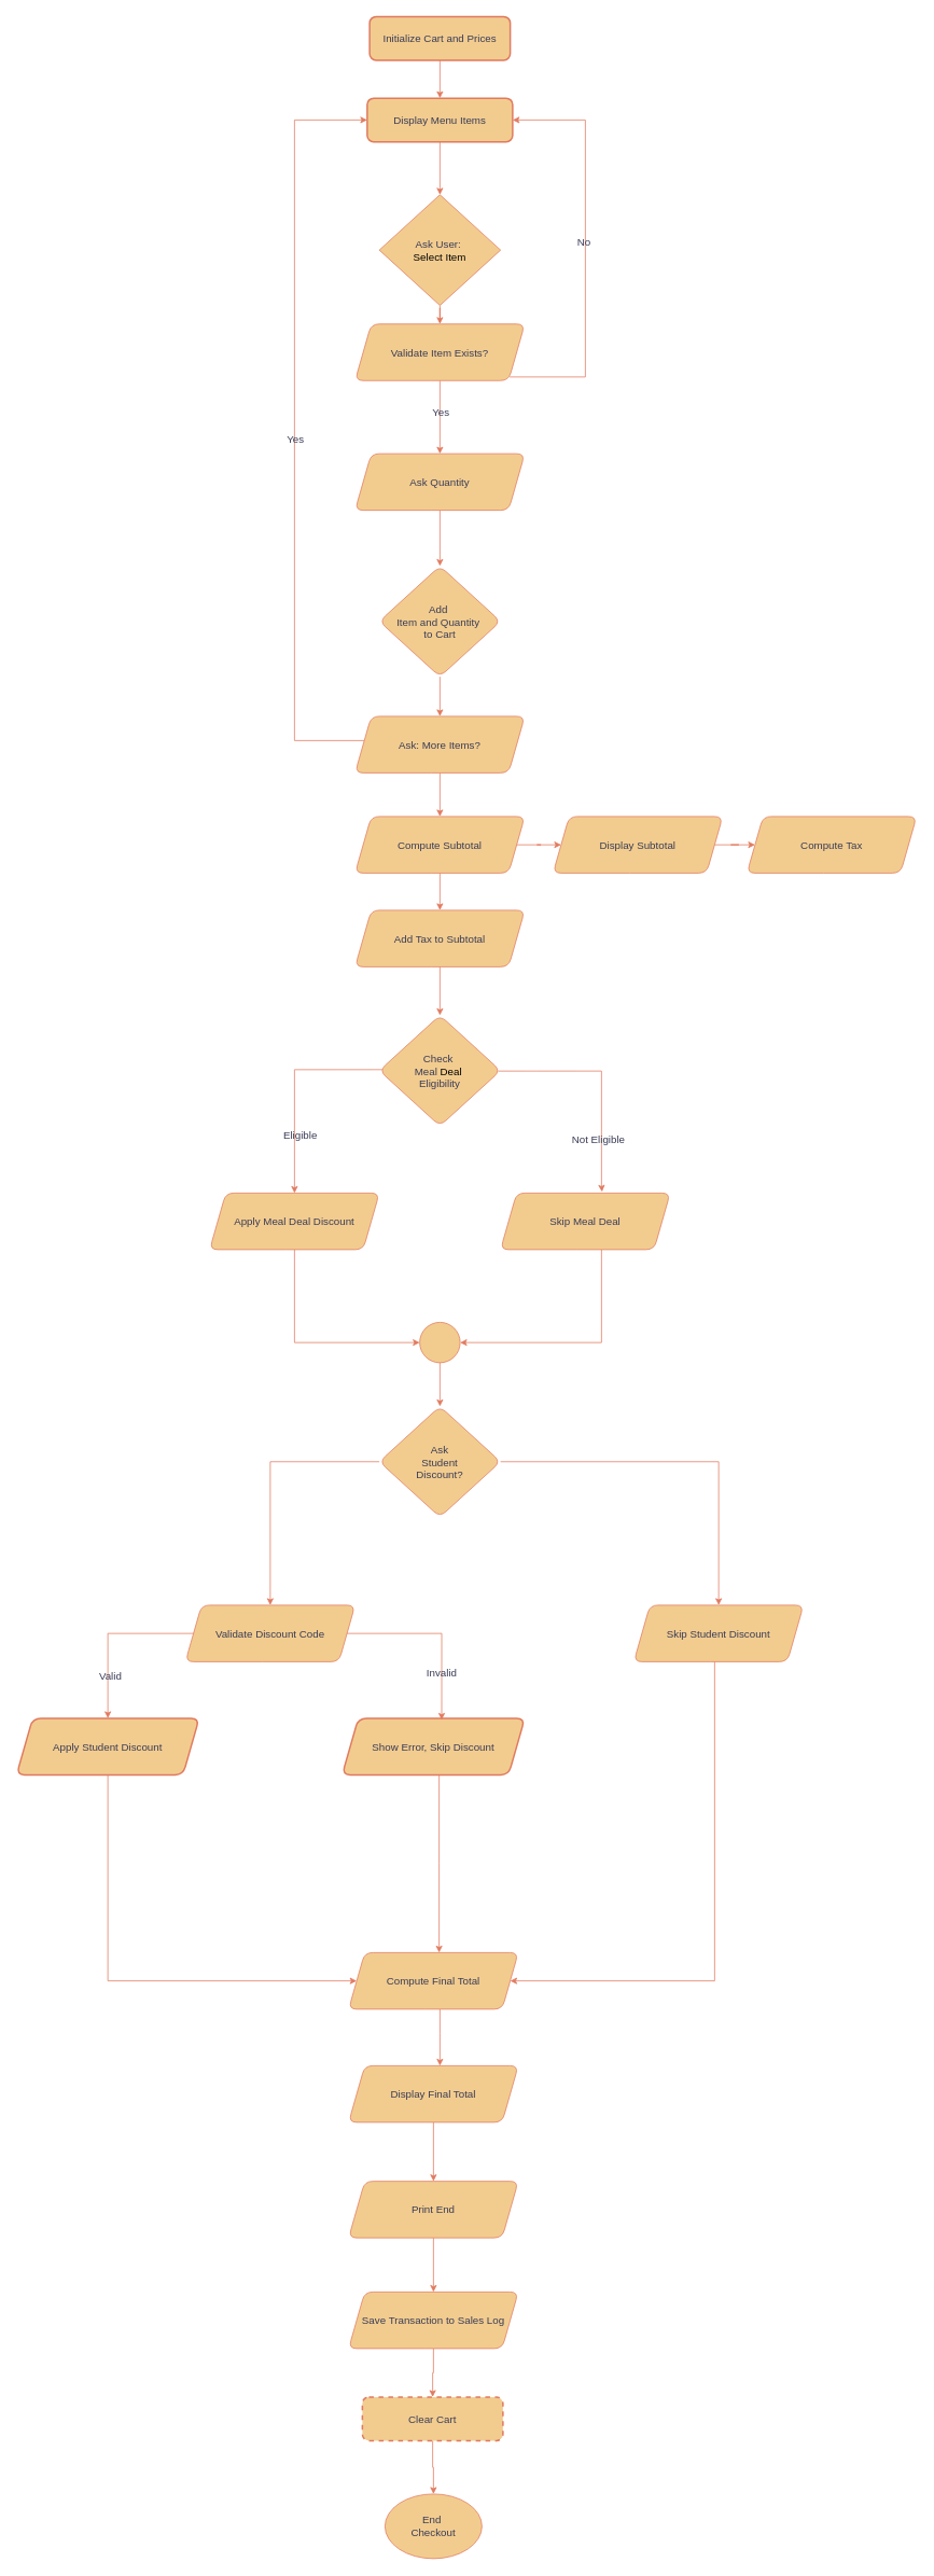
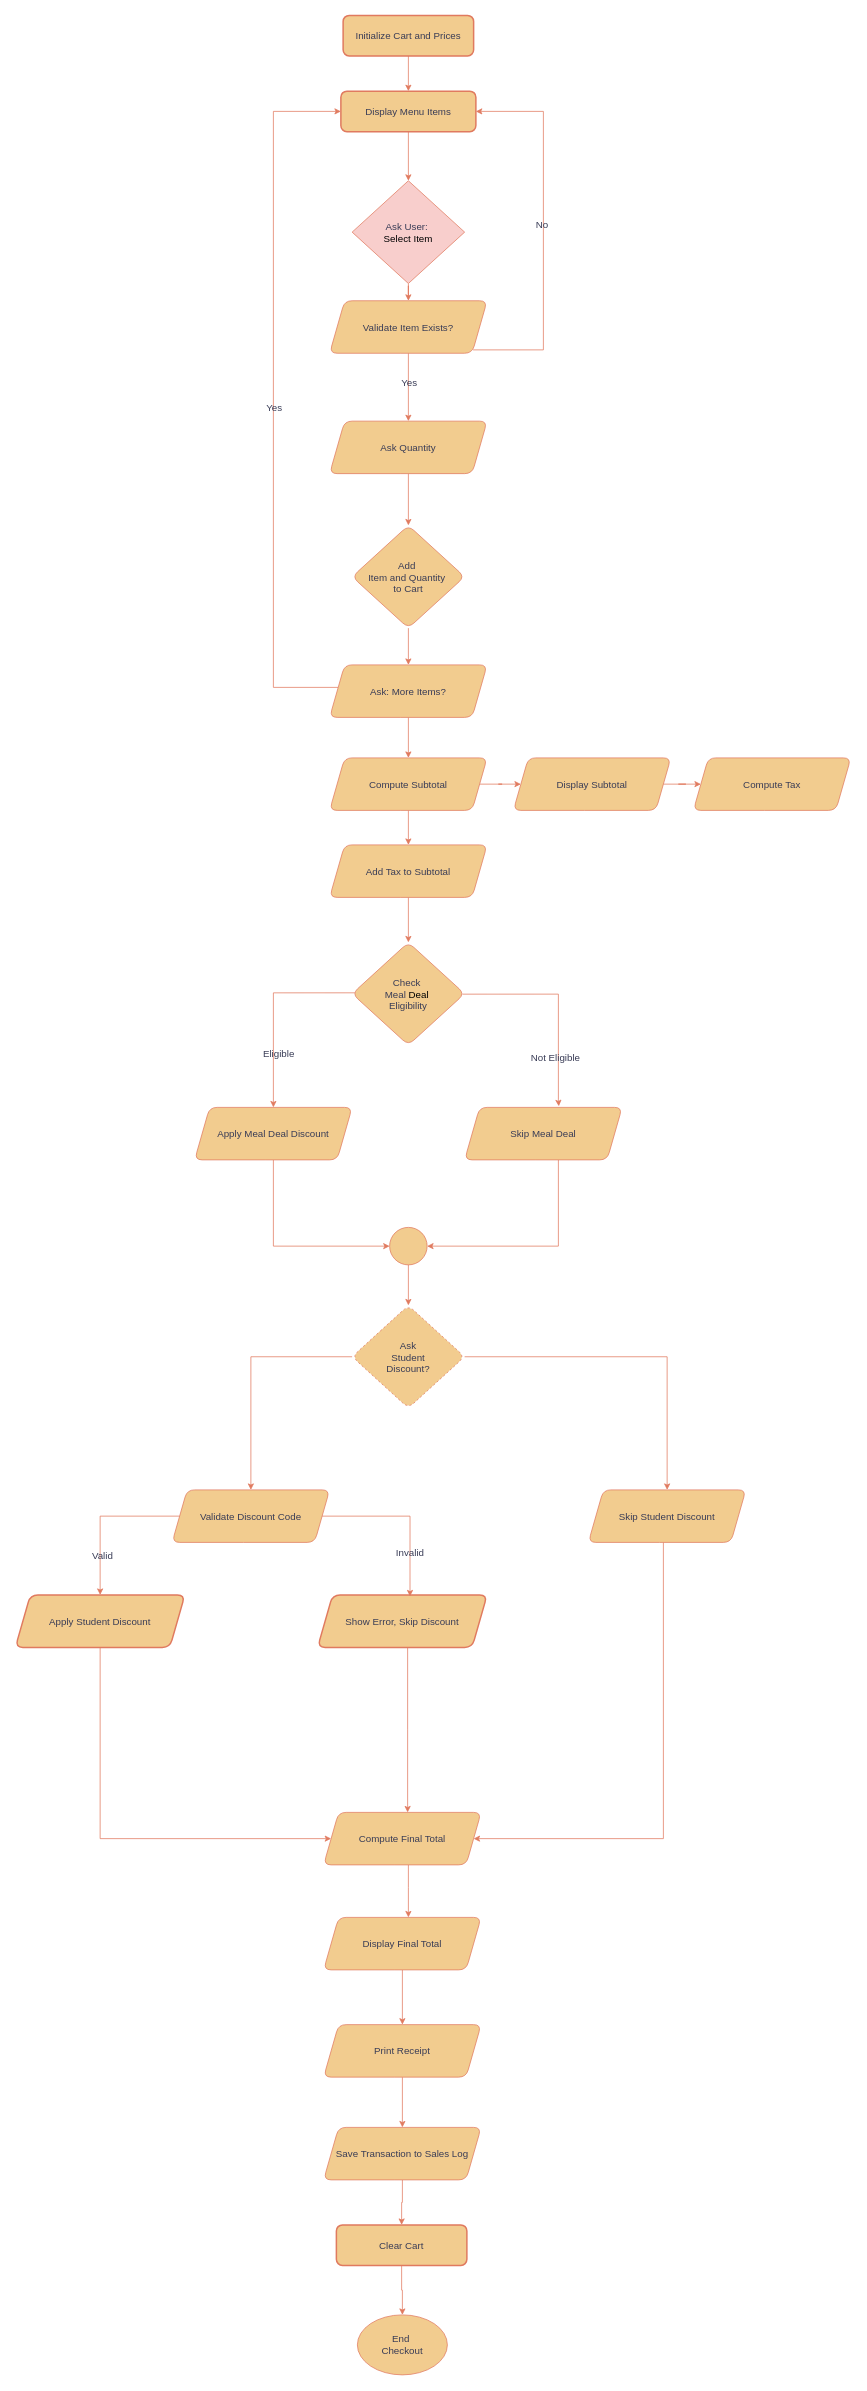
- <mxCell id="7" value="Ask User:&amp;nbsp;&lt;div&gt;&lt;span style=&quot;background-color: transparent; color: light-dark(rgb(0, 0, 0), rgb(255, 255, 255));&quot;&gt;Select Item&lt;/span&gt;&lt;/div&gt;" style="rhombus;whiteSpace=wrap;html=1;fontSize=13;labelBackgroundColor=none;fillColor=#F2CC8F;strokeColor=#E07A5F;fontColor=#393C56;" vertex="1" parent="1"><mxGeometry x="469" y="240.5" width="150" height="137" as="geometry" /></mxCell>
+ <mxCell id="7" value="Ask User:&amp;nbsp;&lt;div&gt;&lt;span style=&quot;background-color: transparent; color: light-dark(rgb(0, 0, 0), rgb(255, 255, 255));&quot;&gt;Select Item&lt;/span&gt;&lt;/div&gt;" style="rhombus;whiteSpace=wrap;html=1;fontSize=13;labelBackgroundColor=none;fillColor=#f8cecc;strokeColor=#E07A5F;fontColor=#393C56;" vertex="1" parent="1"><mxGeometry x="469" y="240.5" width="150" height="137" as="geometry" /></mxCell>
- <mxCell id="42" value="&lt;span&gt;Ask&lt;/span&gt;&lt;div&gt;&lt;span&gt;Student&lt;/span&gt;&lt;/div&gt;&lt;div&gt;&lt;span&gt;Discount?&lt;/span&gt;&lt;/div&gt;" style="rhombus;whiteSpace=wrap;html=1;rounded=1;fontSize=13;labelBackgroundColor=none;fillColor=#F2CC8F;strokeColor=#E07A5F;fontColor=#393C56;" vertex="1" parent="1"><mxGeometry x="469" y="1740" width="150" height="137" as="geometry" /></mxCell>
+ <mxCell id="42" value="&lt;span&gt;Ask&lt;/span&gt;&lt;div&gt;&lt;span&gt;Student&lt;/span&gt;&lt;/div&gt;&lt;div&gt;&lt;span&gt;Discount?&lt;/span&gt;&lt;/div&gt;" style="rhombus;whiteSpace=wrap;html=1;rounded=1;fontSize=13;labelBackgroundColor=none;fillColor=#F2CC8F;strokeColor=#E07A5F;fontColor=#393C56;dashed=1;" vertex="1" parent="1"><mxGeometry x="469" y="1740" width="150" height="137" as="geometry" /></mxCell>
- <mxCell id="59" value="Print End" style="shape=parallelogram;whiteSpace=wrap;html=1;fixedSize=1;rounded=1;perimeter=parallelogramPerimeter;fontSize=13;labelBackgroundColor=none;fillColor=#F2CC8F;strokeColor=#E07A5F;fontColor=#393C56;" vertex="1" parent="1"><mxGeometry x="431" y="2699" width="210" height="70" as="geometry" /></mxCell>
+ <mxCell id="59" value="Print Receipt" style="shape=parallelogram;whiteSpace=wrap;html=1;fixedSize=1;rounded=1;perimeter=parallelogramPerimeter;fontSize=13;labelBackgroundColor=none;fillColor=#F2CC8F;strokeColor=#E07A5F;fontColor=#393C56;" vertex="1" parent="1"><mxGeometry x="431" y="2699" width="210" height="70" as="geometry" /></mxCell>
- <mxCell id="63" value="Clear Cart" style="whiteSpace=wrap;strokeWidth=2;rounded=1;fontSize=13;labelBackgroundColor=none;fillColor=#F2CC8F;strokeColor=#E07A5F;fontColor=#393C56;dashed=1;" vertex="1" parent="1"><mxGeometry x="448" y="2966" width="174" height="54" as="geometry" /></mxCell>
+ <mxCell id="63" value="Clear Cart" style="whiteSpace=wrap;strokeWidth=2;rounded=1;fontSize=13;labelBackgroundColor=none;fillColor=#F2CC8F;strokeColor=#E07A5F;fontColor=#393C56;" vertex="1" parent="1"><mxGeometry x="448" y="2966" width="174" height="54" as="geometry" /></mxCell>
